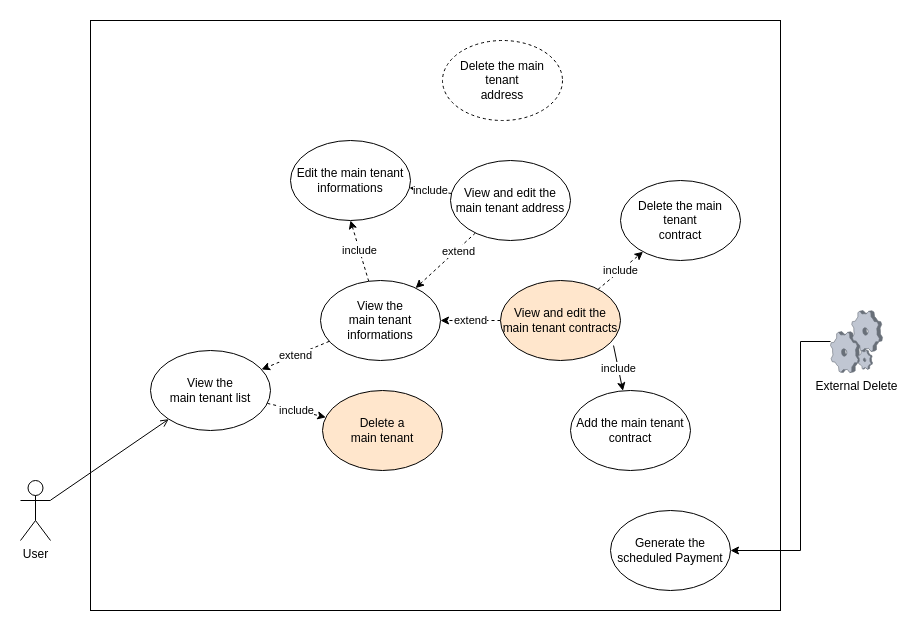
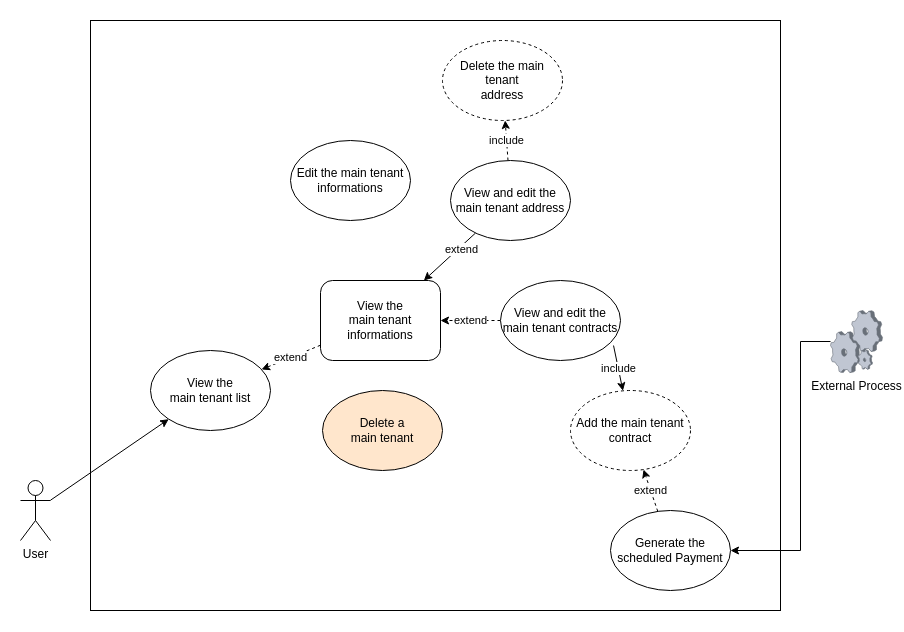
- <mxCell id="13" value="include" style="edgeStyle=none;rounded=0;orthogonalLoop=1;jettySize=auto;html=1;dashed=1;" parent="1" source="14" target="18" edge="1"><mxGeometry relative="1" as="geometry" /></mxCell>
+ <mxCell id="13" value="include" style="edgeStyle=none;rounded=0;orthogonalLoop=1;jettySize=auto;html=1;dashed=1;" parent="1" source="14" target="19" edge="1"><mxGeometry relative="1" as="geometry" /></mxCell>
- <mxCell id="20" value="&lt;div&gt;Delete the main tenant &lt;br&gt;&lt;/div&gt;&lt;div&gt;contract&lt;br&gt;&lt;/div&gt;" style="ellipse;whiteSpace=wrap;html=1;" parent="1" vertex="1"><mxGeometry x="620" y="180" width="120" height="80" as="geometry" /></mxCell>
- <mxCell id="8" value="include" style="edgeStyle=none;rounded=0;orthogonalLoop=1;jettySize=auto;html=1;entryX=0.5;entryY=1;entryDx=0;entryDy=0;dashed=1;" parent="1" source="9" target="18" edge="1"><mxGeometry relative="1" as="geometry" /></mxCell>
- <mxCell id="11" style="edgeStyle=none;rounded=0;orthogonalLoop=1;jettySize=auto;html=1;dashed=1;" parent="1" source="14" target="9" edge="1"><mxGeometry relative="1" as="geometry" /></mxCell>
+ <mxCell id="11" style="edgeStyle=none;rounded=0;orthogonalLoop=1;jettySize=auto;html=1;dashed=0;" parent="1" source="14" target="9" edge="1"><mxGeometry relative="1" as="geometry" /></mxCell>
- <mxCell id="16" value="include" style="edgeStyle=none;rounded=0;orthogonalLoop=1;jettySize=auto;html=1;dashed=1;" parent="1" source="17" target="20" edge="1"><mxGeometry relative="1" as="geometry" /></mxCell>
- <mxCell id="9" value="&lt;div&gt;View the&lt;br&gt;&lt;/div&gt;&lt;div&gt;main tenant&lt;/div&gt;&lt;div&gt;informations &lt;br&gt;&lt;/div&gt;" style="ellipse;whiteSpace=wrap;html=1;" parent="1" vertex="1"><mxGeometry x="320" y="280" width="120" height="80" as="geometry" /></mxCell>
+ <mxCell id="9" value="&lt;div&gt;View the&lt;br&gt;&lt;/div&gt;&lt;div&gt;main tenant&lt;/div&gt;&lt;div&gt;informations &lt;br&gt;&lt;/div&gt;" style="whiteSpace=wrap;html=1;rounded=1;" parent="1" vertex="1"><mxGeometry x="320" y="280" width="120" height="80" as="geometry" /></mxCell>
- <mxCell id="17" value="&lt;div&gt;View and edit the main tenant contracts&lt;br&gt;&lt;/div&gt;" style="ellipse;whiteSpace=wrap;html=1;fillColor=#ffe6cc;" parent="1" vertex="1"><mxGeometry x="500" y="280" width="120" height="80" as="geometry" /></mxCell>
+ <mxCell id="17" value="&lt;div&gt;View and edit the main tenant contracts&lt;br&gt;&lt;/div&gt;" style="ellipse;whiteSpace=wrap;html=1;" parent="1" vertex="1"><mxGeometry x="500" y="280" width="120" height="80" as="geometry" /></mxCell>
- <mxCell id="22" value="External Delete" style="verticalLabelPosition=bottom;sketch=0;aspect=fixed;html=1;verticalAlign=top;strokeColor=none;align=center;outlineConnect=0;shape=mxgraph.citrix.process;" vertex="1" parent="1"><mxGeometry x="830" y="310" width="52" height="62" as="geometry" /></mxCell>
+ <mxCell id="22" value="External Process" style="verticalLabelPosition=bottom;sketch=0;aspect=fixed;html=1;verticalAlign=top;strokeColor=none;align=center;outlineConnect=0;shape=mxgraph.citrix.process;" vertex="1" parent="1"><mxGeometry x="830" y="310" width="52" height="62" as="geometry" /></mxCell>
- <mxCell id="5" value="include" style="edgeStyle=none;rounded=0;orthogonalLoop=1;jettySize=auto;html=1;dashed=1;" parent="1" source="6" target="10" edge="1"><mxGeometry relative="1" as="geometry" /></mxCell>
- <mxCell id="3" style="rounded=0;orthogonalLoop=1;jettySize=auto;html=1;endArrow=open;" parent="1" source="4" target="6" edge="1"><mxGeometry relative="1" as="geometry" /></mxCell>
+ <mxCell id="3" style="rounded=0;orthogonalLoop=1;jettySize=auto;html=1;" parent="1" source="4" target="6" edge="1"><mxGeometry relative="1" as="geometry" /></mxCell>
- <mxCell id="23" value="&lt;div&gt;Add the main tenant &lt;br&gt;&lt;/div&gt;&lt;div&gt;contract&lt;br&gt;&lt;/div&gt;" style="ellipse;whiteSpace=wrap;html=1;" vertex="1" parent="1"><mxGeometry x="570" y="390" width="120" height="80" as="geometry" /></mxCell>
+ <mxCell id="23" value="&lt;div&gt;Add the main tenant &lt;br&gt;&lt;/div&gt;&lt;div&gt;contract&lt;br&gt;&lt;/div&gt;" style="ellipse;whiteSpace=wrap;html=1;dashed=1;" vertex="1" parent="1"><mxGeometry x="570" y="390" width="120" height="80" as="geometry" /></mxCell>
+ <mxCell id="26" value="extend" style="edgeStyle=none;rounded=0;orthogonalLoop=1;jettySize=auto;html=1;dashed=1;" edge="1" parent="1" source="25" target="23"><mxGeometry relative="1" as="geometry"><mxPoint x="623.04" y="355.04" as="sourcePoint" /><mxPoint x="632.442" y="400.319" as="targetPoint" /></mxGeometry></mxCell>
